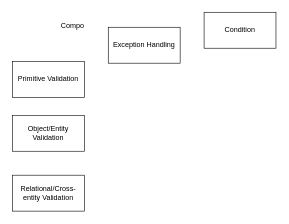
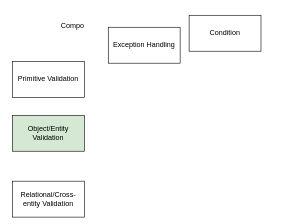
- <mxCell id="6" value="Condition" style="whiteSpace=wrap;html=1;rounded=0;" vertex="1" parent="1"><mxGeometry x="340" y="20" width="120" height="60" as="geometry" /></mxCell>
+ <mxCell id="6" value="Condition" style="whiteSpace=wrap;html=1;rounded=0;" vertex="1" parent="1"><mxGeometry x="315" y="25" width="120" height="60" as="geometry" /></mxCell>
- <mxCell id="3" value="Object/Entity Validation" style="whiteSpace=wrap;html=1;rounded=0;" vertex="1" parent="1"><mxGeometry x="20" y="192" width="120" height="60" as="geometry" /></mxCell>
+ <mxCell id="3" value="Object/Entity Validation" style="whiteSpace=wrap;html=1;rounded=0;fillColor=#d5e8d4;" vertex="1" parent="1"><mxGeometry x="20" y="192" width="120" height="60" as="geometry" /></mxCell>
- <mxCell id="4" value="Relational/Cross-entity Validation" style="whiteSpace=wrap;html=1;rounded=0;" vertex="1" parent="1"><mxGeometry x="20" y="292" width="120" height="60" as="geometry" /></mxCell>
+ <mxCell id="4" value="Relational/Cross-entity Validation" style="whiteSpace=wrap;html=1;rounded=0;" vertex="1" parent="1"><mxGeometry x="20" y="302" width="120" height="60" as="geometry" /></mxCell>
